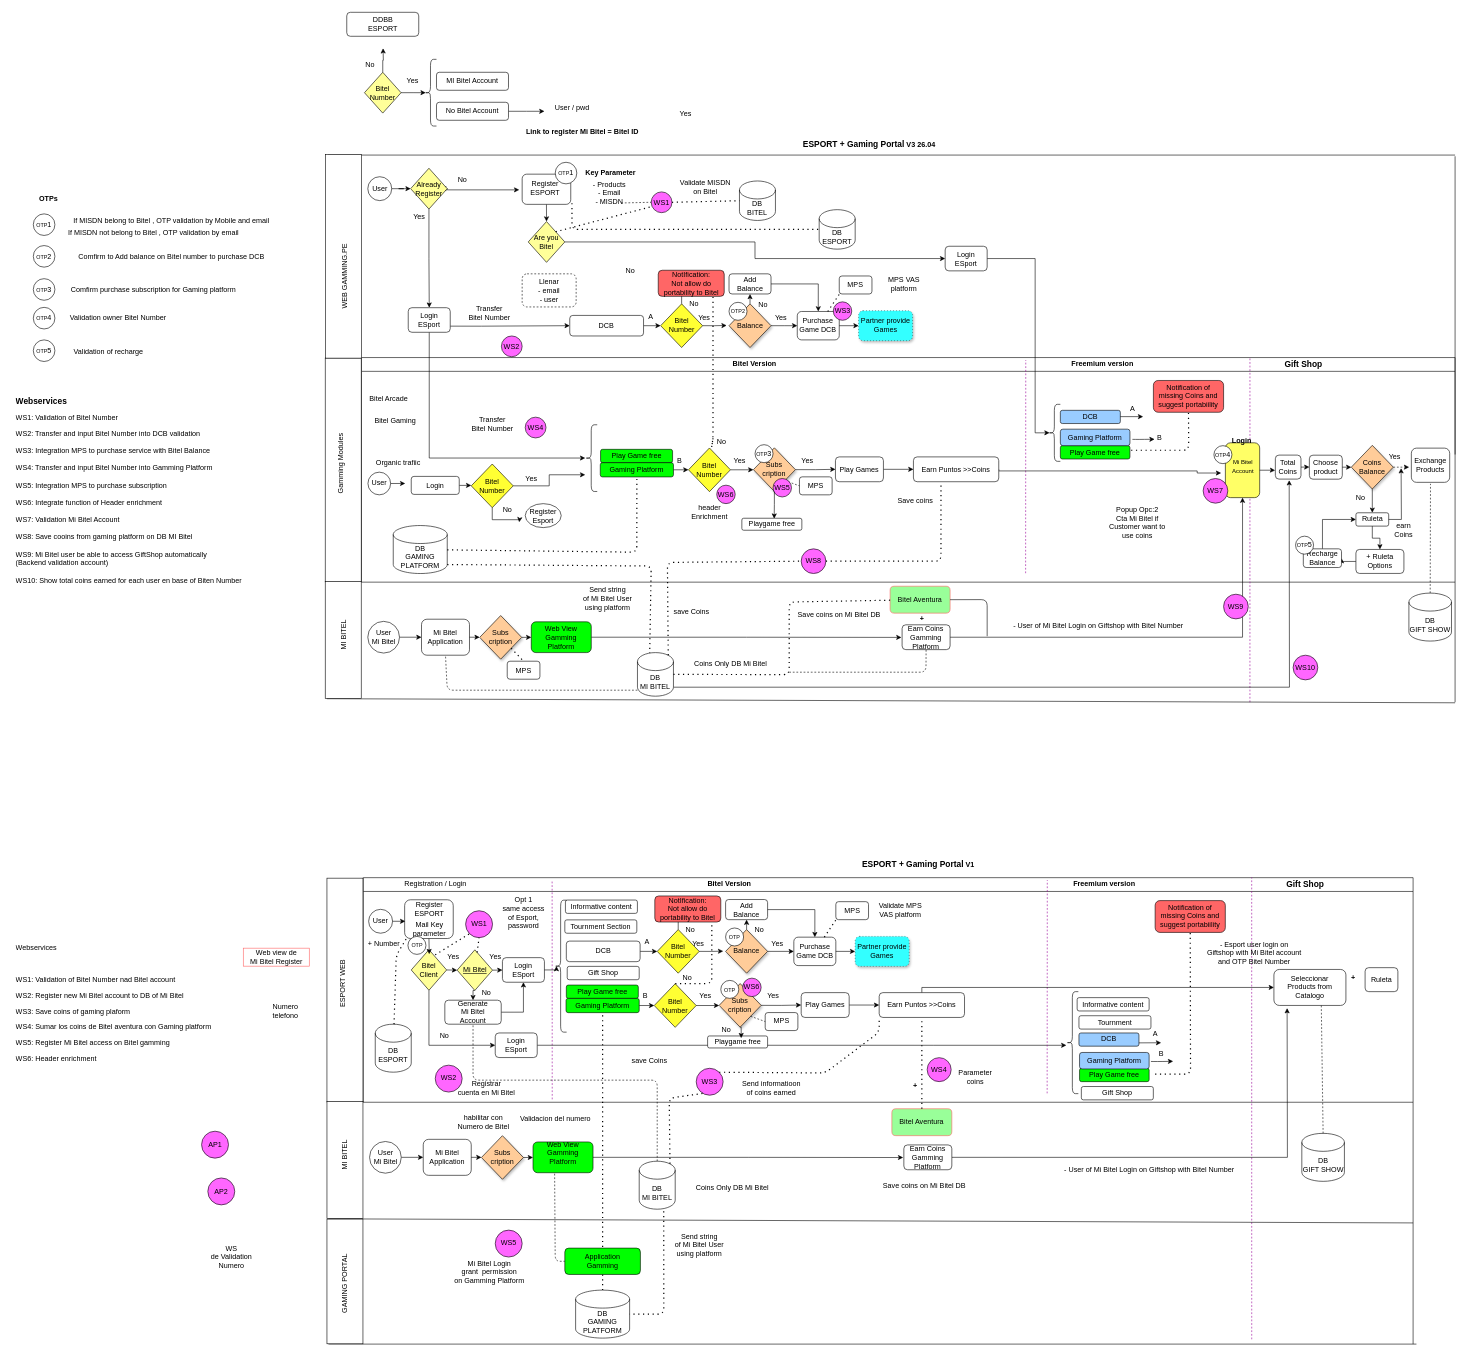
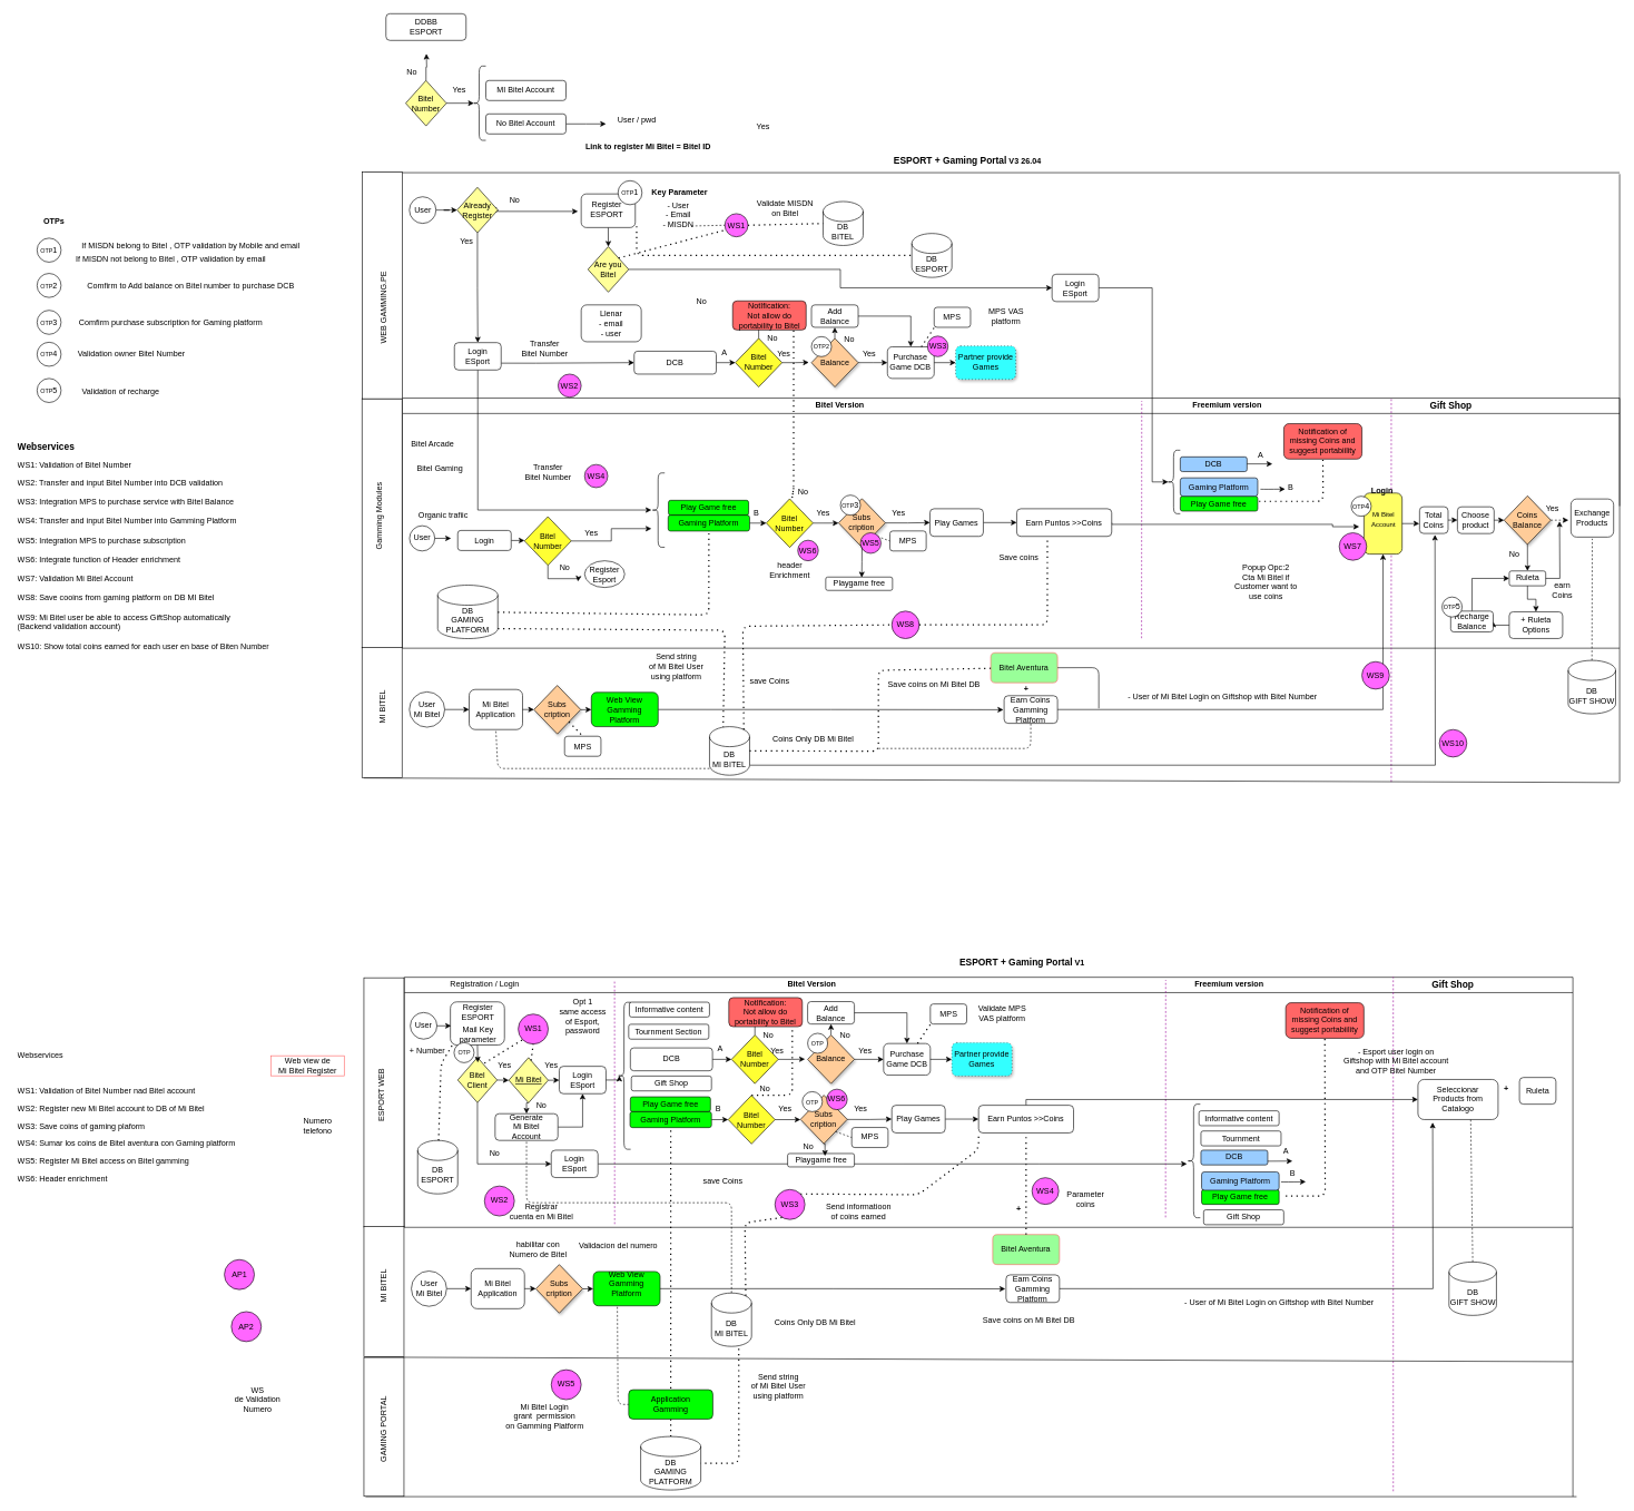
- <mxCell id="291" value="&lt;div&gt;- Products&lt;/div&gt;&lt;div&gt;- Email&lt;/div&gt;&lt;div&gt;- MISDN&lt;br&gt;&lt;/div&gt;" style="text;html=1;align=center;verticalAlign=middle;resizable=0;points=[];autosize=1;strokeColor=none;" parent="1" vertex="1"><mxGeometry x="985.09" y="296" width="60" height="50" as="geometry" /></mxCell>
+ <mxCell id="291" value="&lt;div&gt;- User&lt;/div&gt;&lt;div&gt;- Email&lt;/div&gt;&lt;div&gt;- MISDN&lt;br&gt;&lt;/div&gt;" style="text;html=1;align=center;verticalAlign=middle;resizable=0;points=[];autosize=1;strokeColor=none;" parent="1" vertex="1"><mxGeometry x="985.09" y="296" width="60" height="50" as="geometry" /></mxCell>
- <mxCell id="373" value="&lt;div&gt;Llenar&lt;/div&gt;&lt;div&gt;- email&lt;/div&gt;&lt;div&gt;- user&lt;br&gt;&lt;/div&gt;" style="rounded=1;whiteSpace=wrap;html=1;dashed=1;" vertex="1" parent="1"><mxGeometry x="869.88" y="455.97" width="90" height="55.19" as="geometry" /></mxCell>
+ <mxCell id="373" value="&lt;div&gt;Llenar&lt;/div&gt;&lt;div&gt;- email&lt;/div&gt;&lt;div&gt;- user&lt;br&gt;&lt;/div&gt;" style="rounded=1;whiteSpace=wrap;html=1;" vertex="1" parent="1"><mxGeometry x="869.88" y="455.97" width="90" height="55.19" as="geometry" /></mxCell>
